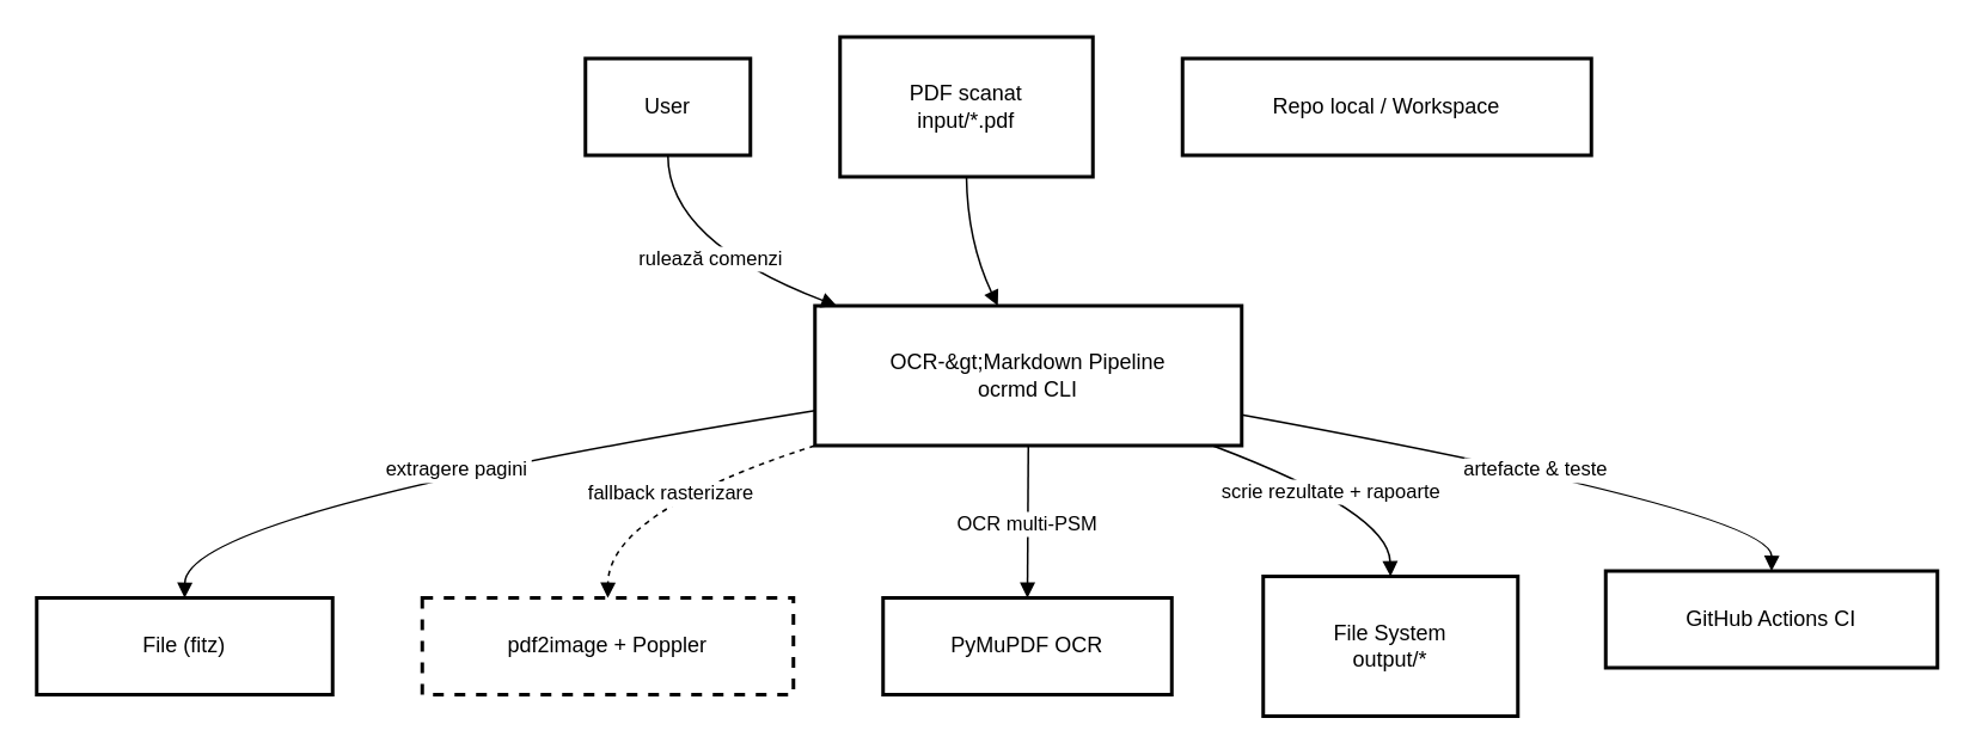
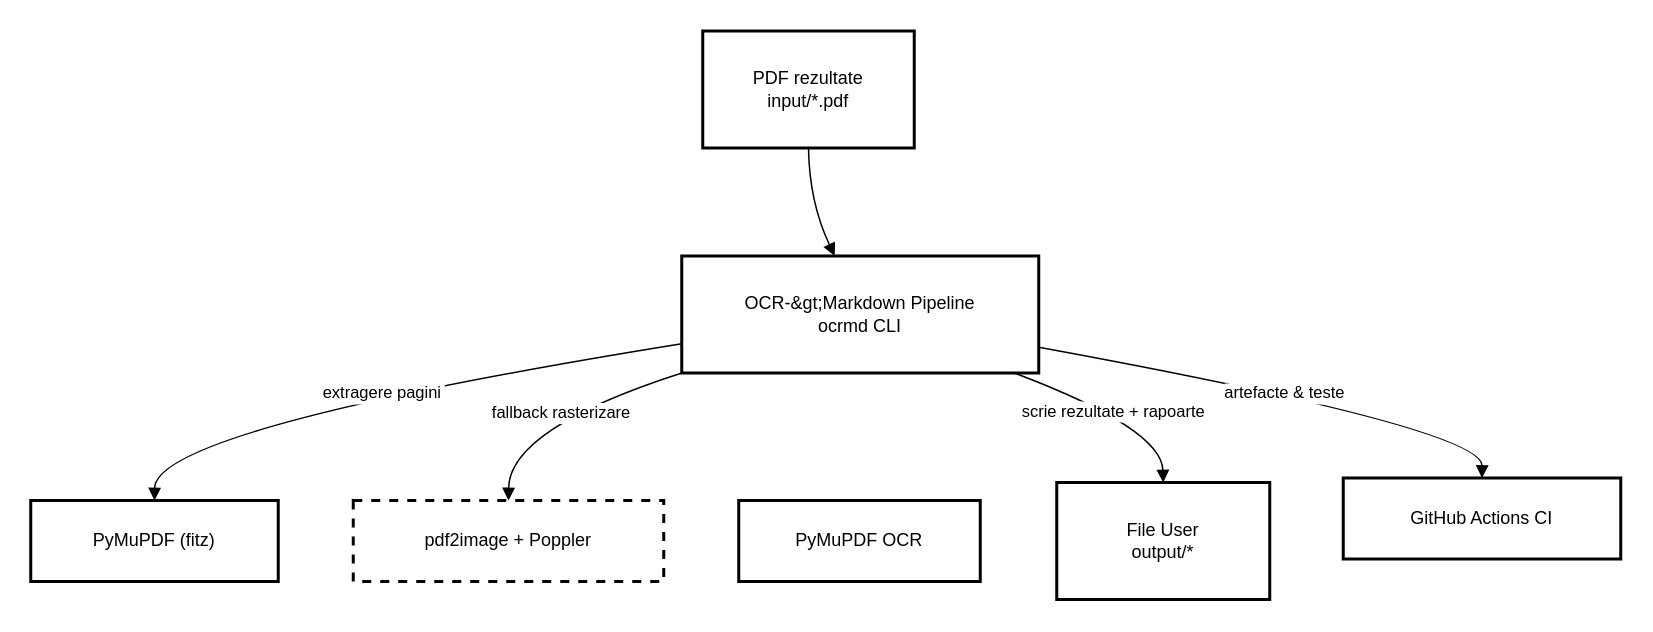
- <mxCell id="2" value="User" style="whiteSpace=wrap;strokeWidth=2;" vertex="1" parent="1"><mxGeometry x="326" y="32" width="92" height="54" as="geometry" /></mxCell>
- <mxCell id="4" value="PDF scanat&#10;input/*.pdf" style="whiteSpace=wrap;strokeWidth=2;" vertex="1" parent="1"><mxGeometry x="468" y="20" width="141" height="78" as="geometry" /></mxCell>
+ <mxCell id="4" value="PDF rezultate&#10;input/*.pdf" style="whiteSpace=wrap;strokeWidth=2;" vertex="1" parent="1"><mxGeometry x="468" y="20" width="141" height="78" as="geometry" /></mxCell>
- <mxCell id="3" value="Repo local / Workspace" style="whiteSpace=wrap;strokeWidth=2;" vertex="1" parent="1"><mxGeometry x="659" y="32" width="228" height="54" as="geometry" /></mxCell>
- <mxCell id="11" value="rulează comenzi" style="curved=1;startArrow=none;endArrow=block;exitX=0.5;exitY=1;entryX=0.06;entryY=0.01;rounded=0;" edge="1" parent="1" source="2" target="5"><mxGeometry relative="1" as="geometry"><Array as="points"><mxPoint x="372" y="134" /></Array></mxGeometry></mxCell>
- <mxCell id="15" value="OCR multi-PSM" style="curved=1;startArrow=none;endArrow=block;exitX=0.5;exitY=1.01;entryX=0.5;entryY=0;rounded=0;" edge="1" parent="1" source="5" target="6"><mxGeometry relative="1" as="geometry"><Array as="points" /></mxGeometry></mxCell>
- <mxCell id="14" value="fallback rasterizare" style="curved=1;startArrow=none;endArrow=block;exitX=0;exitY=1;entryX=0.5;entryY=0;rounded=0;dashed=1;" edge="1" parent="1" source="5" target="8"><mxGeometry relative="1" as="geometry"><Array as="points"><mxPoint x="339" y="285" /></Array></mxGeometry></mxCell>
+ <mxCell id="14" value="fallback rasterizare" style="curved=1;startArrow=none;endArrow=block;exitX=0;exitY=1;entryX=0.5;entryY=0;rounded=0;" edge="1" parent="1" source="5" target="8"><mxGeometry relative="1" as="geometry"><Array as="points"><mxPoint x="339" y="285" /></Array></mxGeometry></mxCell>
- <mxCell id="7" value="File (fitz)" style="whiteSpace=wrap;strokeWidth=2;" vertex="1" parent="1"><mxGeometry x="20" y="333" width="165" height="54" as="geometry" /></mxCell>
+ <mxCell id="7" value="PyMuPDF (fitz)" style="whiteSpace=wrap;strokeWidth=2;" vertex="1" parent="1"><mxGeometry x="20" y="333" width="165" height="54" as="geometry" /></mxCell>
- <mxCell id="9" value="File System&#10;output/*" style="whiteSpace=wrap;strokeWidth=2;" vertex="1" parent="1"><mxGeometry x="704" y="321" width="142" height="78" as="geometry" /></mxCell>
+ <mxCell id="9" value="File User&#10;output/*" style="whiteSpace=wrap;strokeWidth=2;" vertex="1" parent="1"><mxGeometry x="704" y="321" width="142" height="78" as="geometry" /></mxCell>
